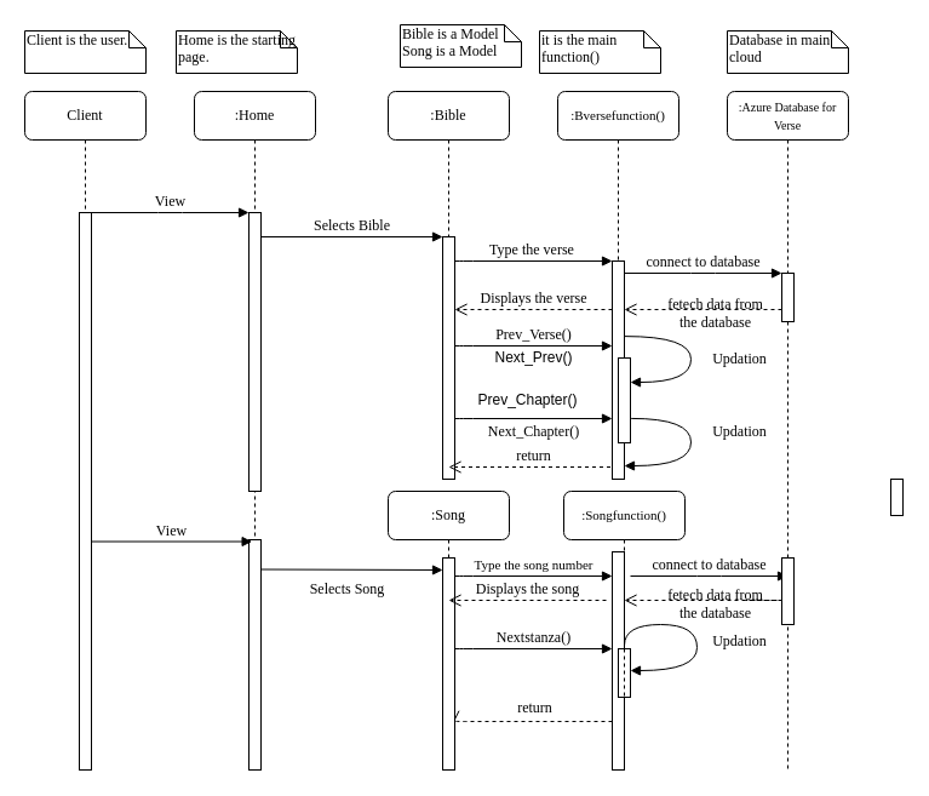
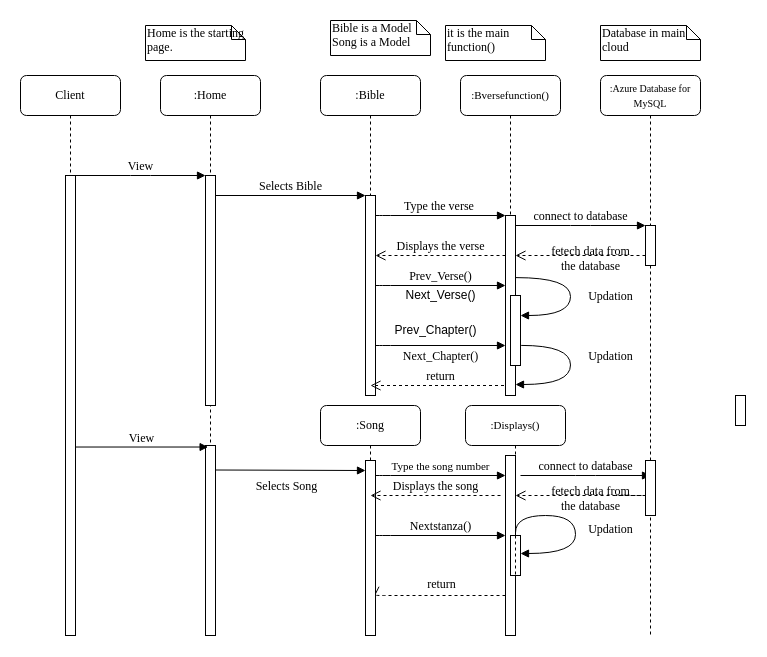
- <mxCell id="30" value="Client is the user." style="shape=note;whiteSpace=wrap;html=1;size=14;verticalAlign=top;align=left;spacingTop=-6;rounded=0;shadow=0;comic=0;labelBackgroundColor=none;strokeWidth=1;fontFamily=Verdana;fontSize=12" parent="1" vertex="1"><mxGeometry x="20" y="25" width="100" height="35" as="geometry" /></mxCell>
- <mxCell id="10" value="&lt;font style=&quot;font-size: 10px&quot;&gt;:Azure Database for Verse&lt;/font&gt;" style="shape=umlLifeline;perimeter=lifelinePerimeter;whiteSpace=wrap;html=1;container=1;collapsible=0;recursiveResize=0;outlineConnect=0;rounded=1;shadow=0;comic=0;labelBackgroundColor=none;strokeWidth=1;fontFamily=Verdana;fontSize=12;align=center;" parent="1" vertex="1"><mxGeometry x="600" y="75" width="100" height="560" as="geometry" /></mxCell>
+ <mxCell id="10" value="&lt;font style=&quot;font-size: 10px&quot;&gt;:Azure Database for MySQL&lt;/font&gt;" style="shape=umlLifeline;perimeter=lifelinePerimeter;whiteSpace=wrap;html=1;container=1;collapsible=0;recursiveResize=0;outlineConnect=0;rounded=1;shadow=0;comic=0;labelBackgroundColor=none;strokeWidth=1;fontFamily=Verdana;fontSize=12;align=center;" parent="1" vertex="1"><mxGeometry x="600" y="75" width="100" height="560" as="geometry" /></mxCell>
- <mxCell id="37" value="&lt;font style=&quot;font-size: 12px&quot;&gt;Next_Prev()&lt;/font&gt;" style="text;html=1;align=center;verticalAlign=middle;resizable=0;points=[];autosize=1;strokeColor=none;fillColor=none;fontSize=10;" vertex="1" parent="1"><mxGeometry x="395" y="285" width="90" height="20" as="geometry" /></mxCell>
+ <mxCell id="37" value="&lt;font style=&quot;font-size: 12px&quot;&gt;Next_Verse()&lt;/font&gt;" style="text;html=1;align=center;verticalAlign=middle;resizable=0;points=[];autosize=1;strokeColor=none;fillColor=none;fontSize=10;" vertex="1" parent="1"><mxGeometry x="395" y="285" width="90" height="20" as="geometry" /></mxCell>
- <mxCell id="47" value="&lt;font style=&quot;font-size: 11px&quot;&gt;:Songfunction()&lt;/font&gt;" style="shape=umlLifeline;perimeter=lifelinePerimeter;whiteSpace=wrap;html=1;container=1;collapsible=0;recursiveResize=0;outlineConnect=0;rounded=1;shadow=0;comic=0;labelBackgroundColor=none;strokeWidth=1;fontFamily=Verdana;fontSize=12;align=center;" vertex="1" parent="1"><mxGeometry x="465" y="405" width="100" height="220" as="geometry" /></mxCell>
+ <mxCell id="47" value="&lt;font style=&quot;font-size: 11px&quot;&gt;:Displays()&lt;/font&gt;" style="shape=umlLifeline;perimeter=lifelinePerimeter;whiteSpace=wrap;html=1;container=1;collapsible=0;recursiveResize=0;outlineConnect=0;rounded=1;shadow=0;comic=0;labelBackgroundColor=none;strokeWidth=1;fontFamily=Verdana;fontSize=12;align=center;" vertex="1" parent="1"><mxGeometry x="465" y="405" width="100" height="220" as="geometry" /></mxCell>
